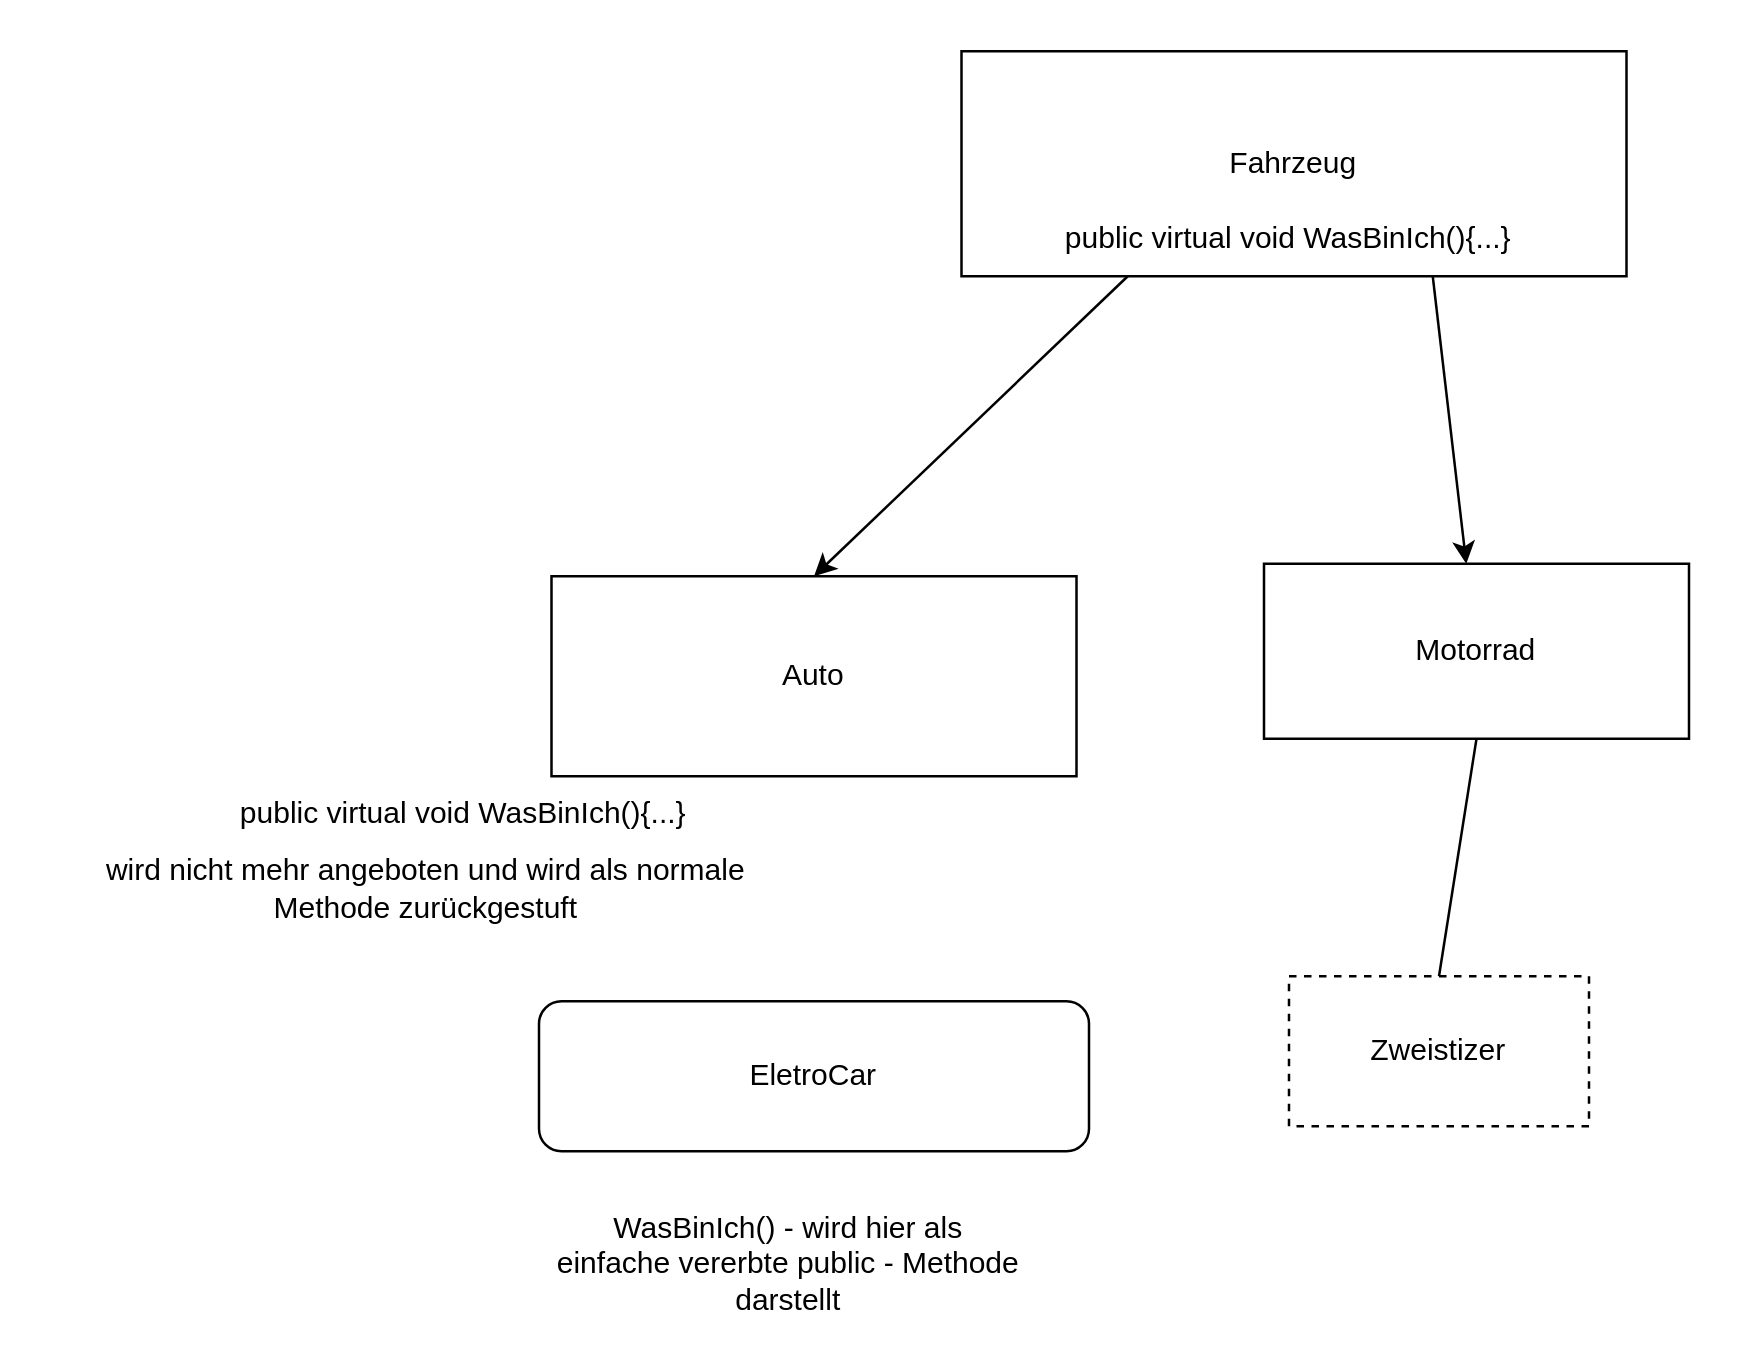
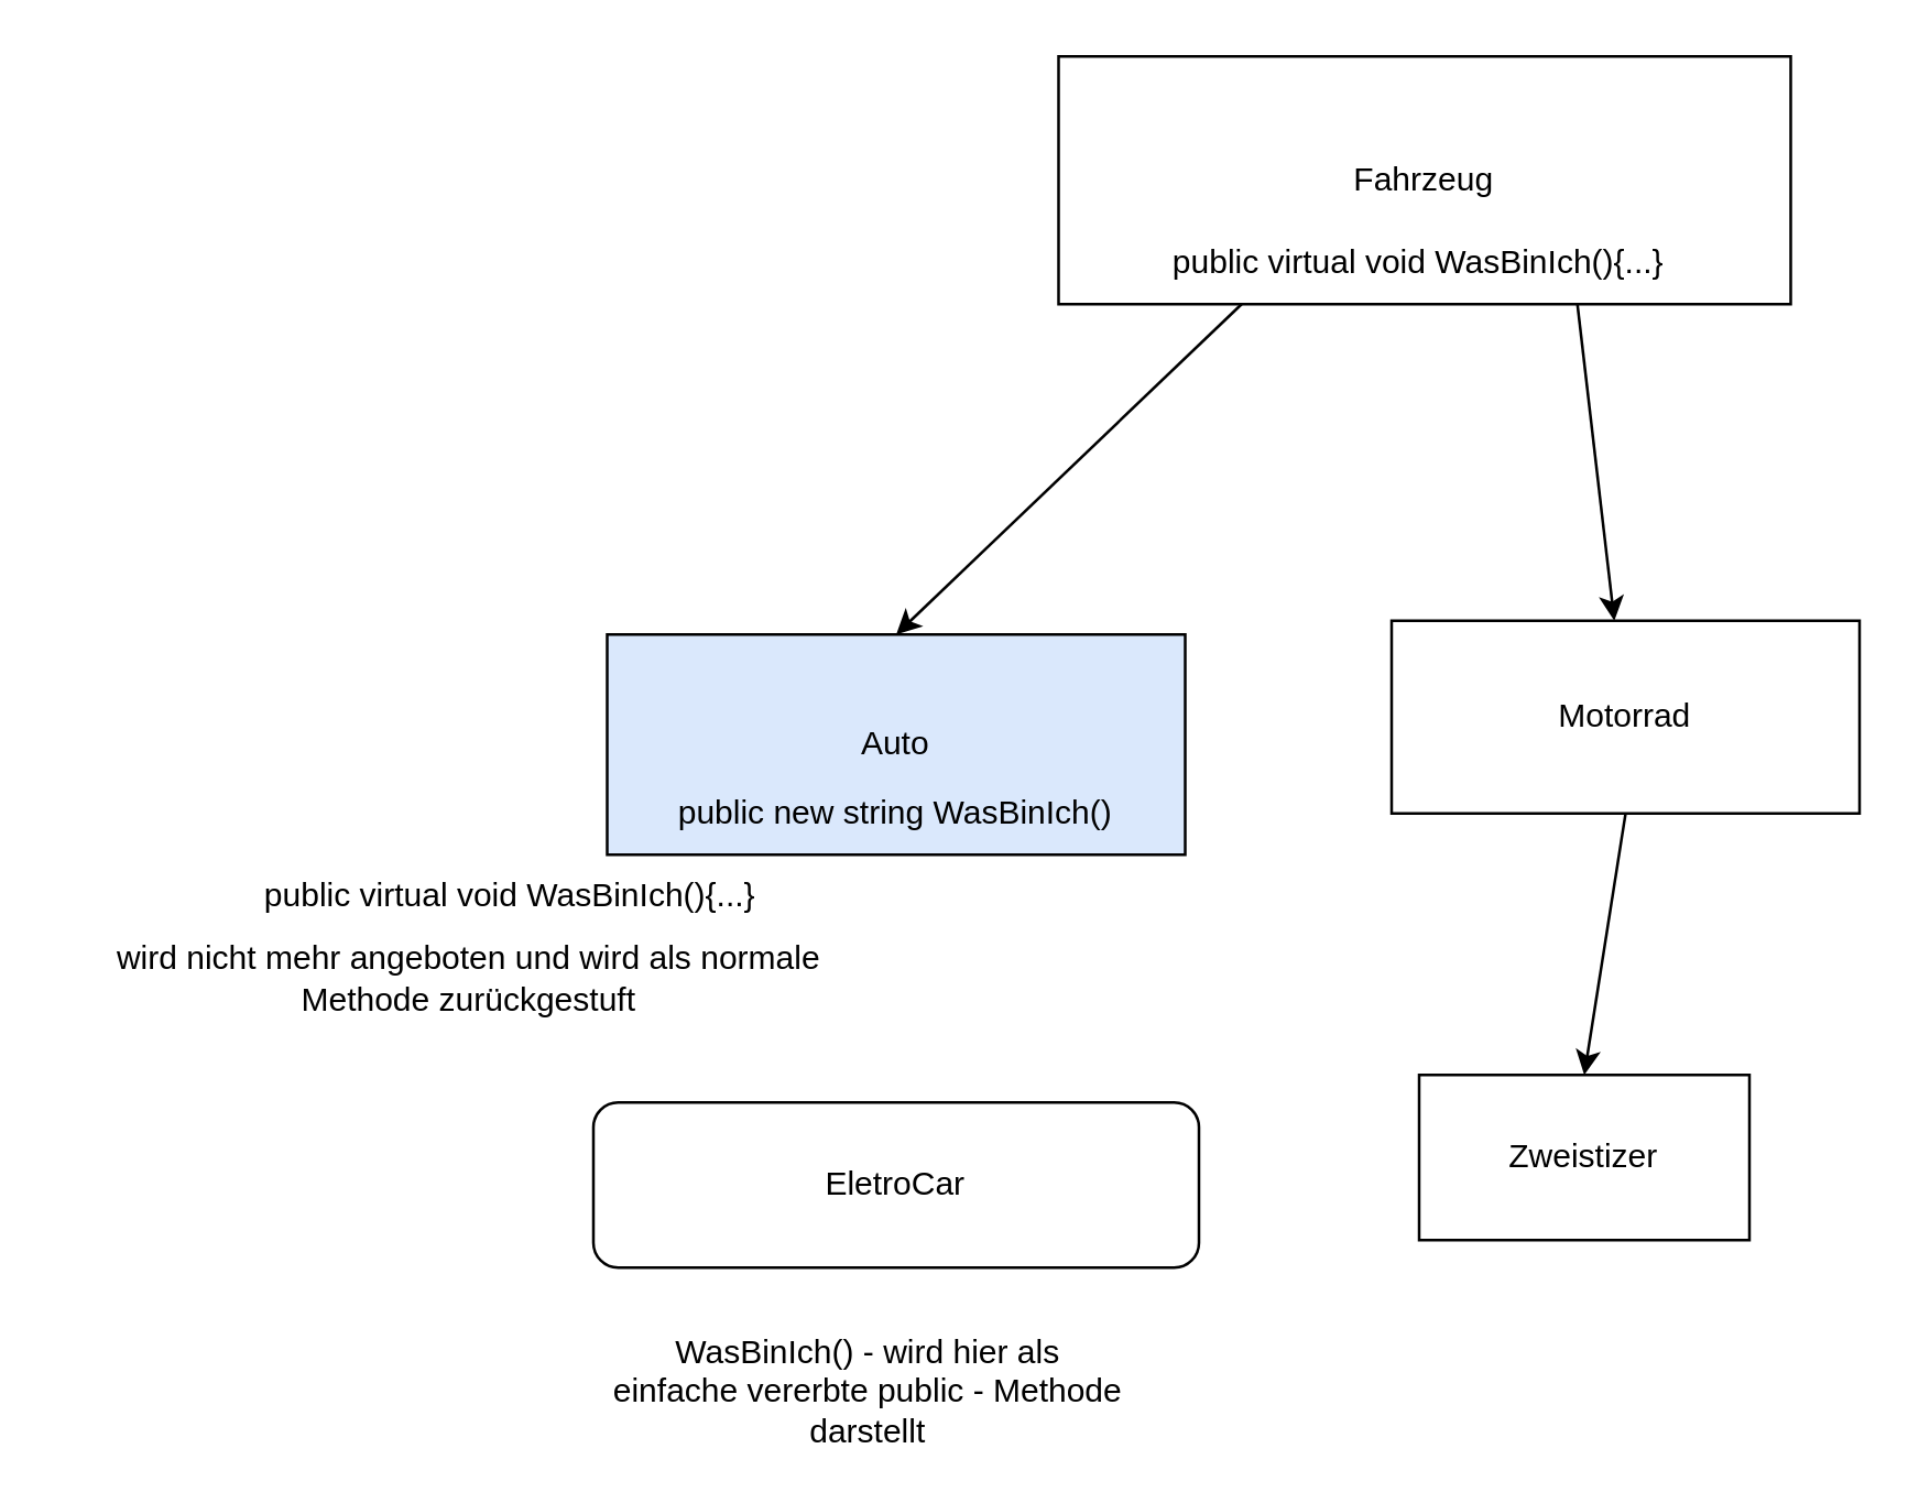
- <mxCell id="4" value="Auto" style="rounded=0;whiteSpace=wrap;html=1;" vertex="1" parent="1"><mxGeometry x="220" y="230" width="210" height="80" as="geometry" /></mxCell>
+ <mxCell id="4" value="Auto" style="rounded=0;whiteSpace=wrap;html=1;fillColor=#dae8fc;" vertex="1" parent="1"><mxGeometry x="220" y="230" width="210" height="80" as="geometry" /></mxCell>
+ <mxCell id="7" value="public new string WasBinIch()" style="text;html=1;strokeColor=none;fillColor=none;align=center;verticalAlign=middle;whiteSpace=wrap;rounded=0;" vertex="1" parent="1"><mxGeometry x="220" y="280" width="210" height="30" as="geometry" /></mxCell>
- <mxCell id="14" value="" style="endArrow=none;html=1;rounded=0;exitX=0.5;exitY=1;exitDx=0;exitDy=0;entryX=0.5;entryY=0;entryDx=0;entryDy=0;" edge="1" parent="1" source="12" target="13"><mxGeometry width="50" height="50" relative="1" as="geometry"><mxPoint x="480" y="380" as="sourcePoint" /><mxPoint x="530" y="330" as="targetPoint" /></mxGeometry></mxCell>
+ <mxCell id="14" value="" style="endArrow=classic;html=1;rounded=0;exitX=0.5;exitY=1;exitDx=0;exitDy=0;entryX=0.5;entryY=0;entryDx=0;entryDy=0;" edge="1" parent="1" source="12" target="13"><mxGeometry width="50" height="50" relative="1" as="geometry"><mxPoint x="480" y="380" as="sourcePoint" /><mxPoint x="530" y="330" as="targetPoint" /></mxGeometry></mxCell>
- <mxCell id="13" value="Zweistizer" style="rounded=0;whiteSpace=wrap;html=1;dashed=1;" vertex="1" parent="1"><mxGeometry x="515" y="390" width="120" height="60" as="geometry" /></mxCell>
+ <mxCell id="13" value="Zweistizer" style="rounded=0;whiteSpace=wrap;html=1;" vertex="1" parent="1"><mxGeometry x="515" y="390" width="120" height="60" as="geometry" /></mxCell>
